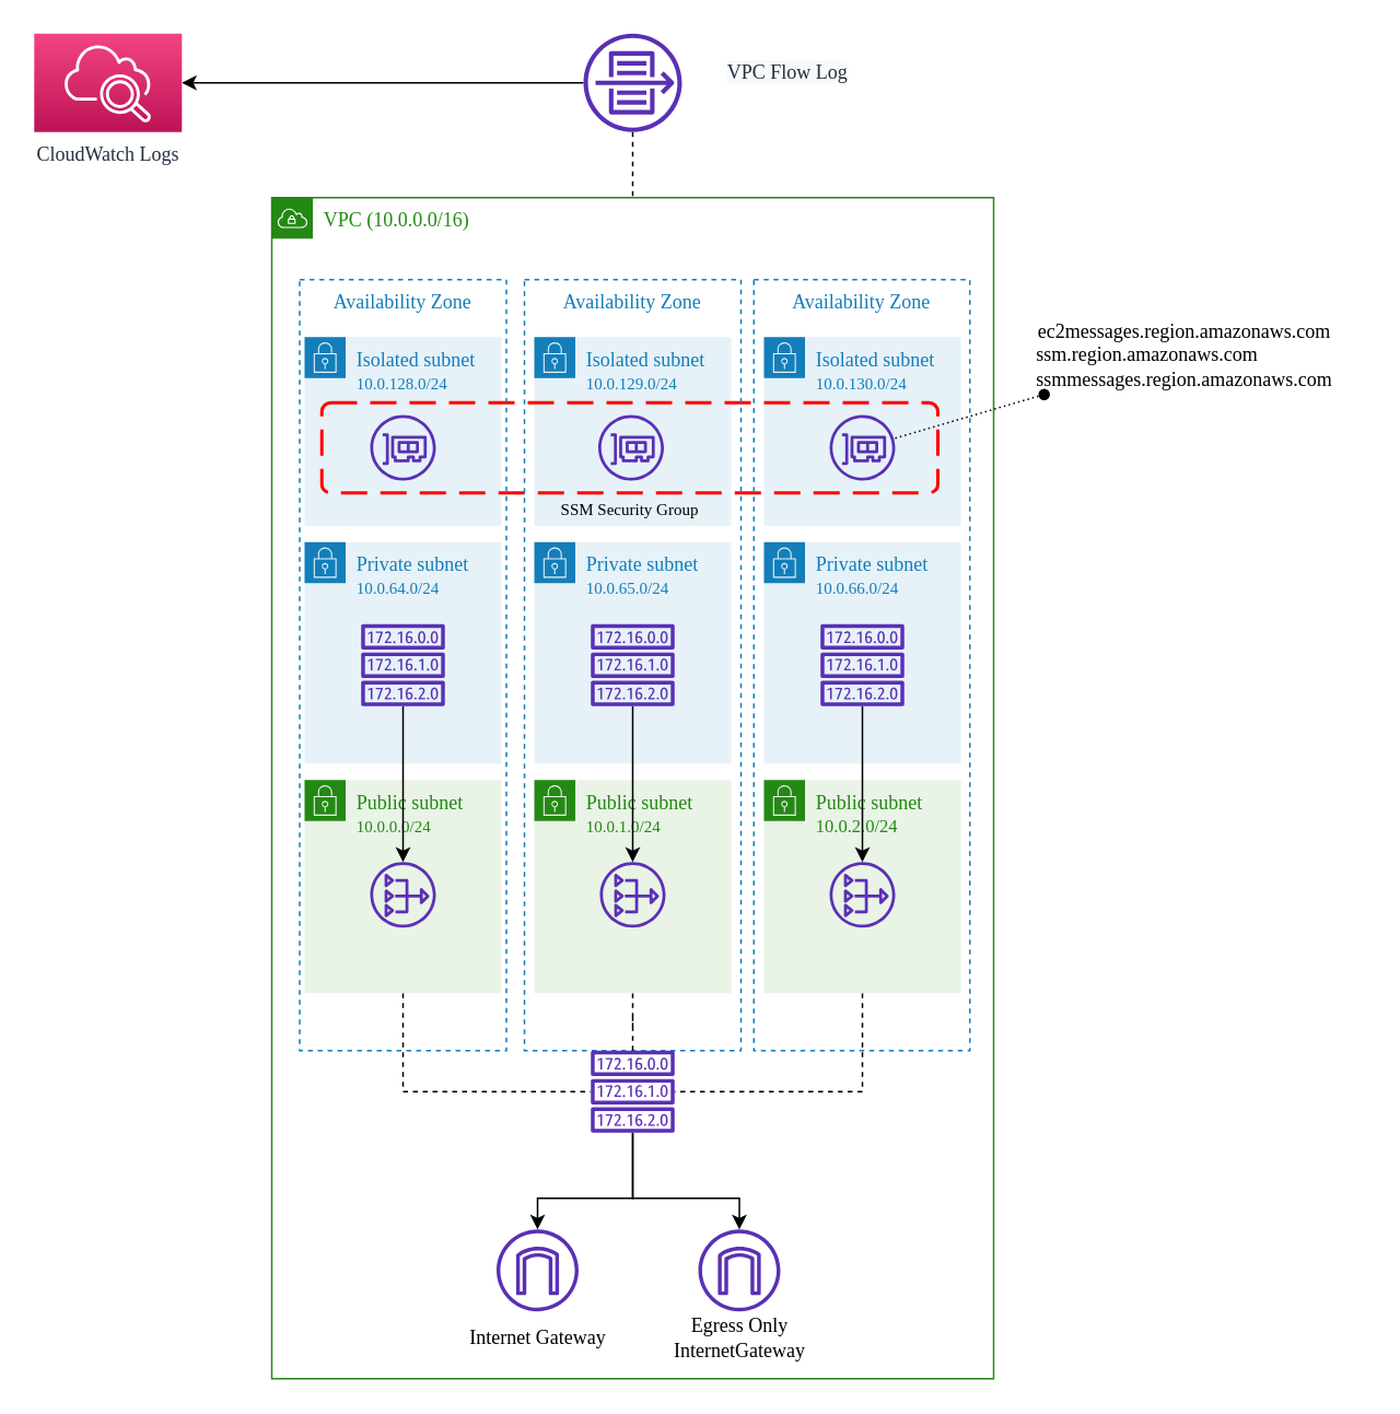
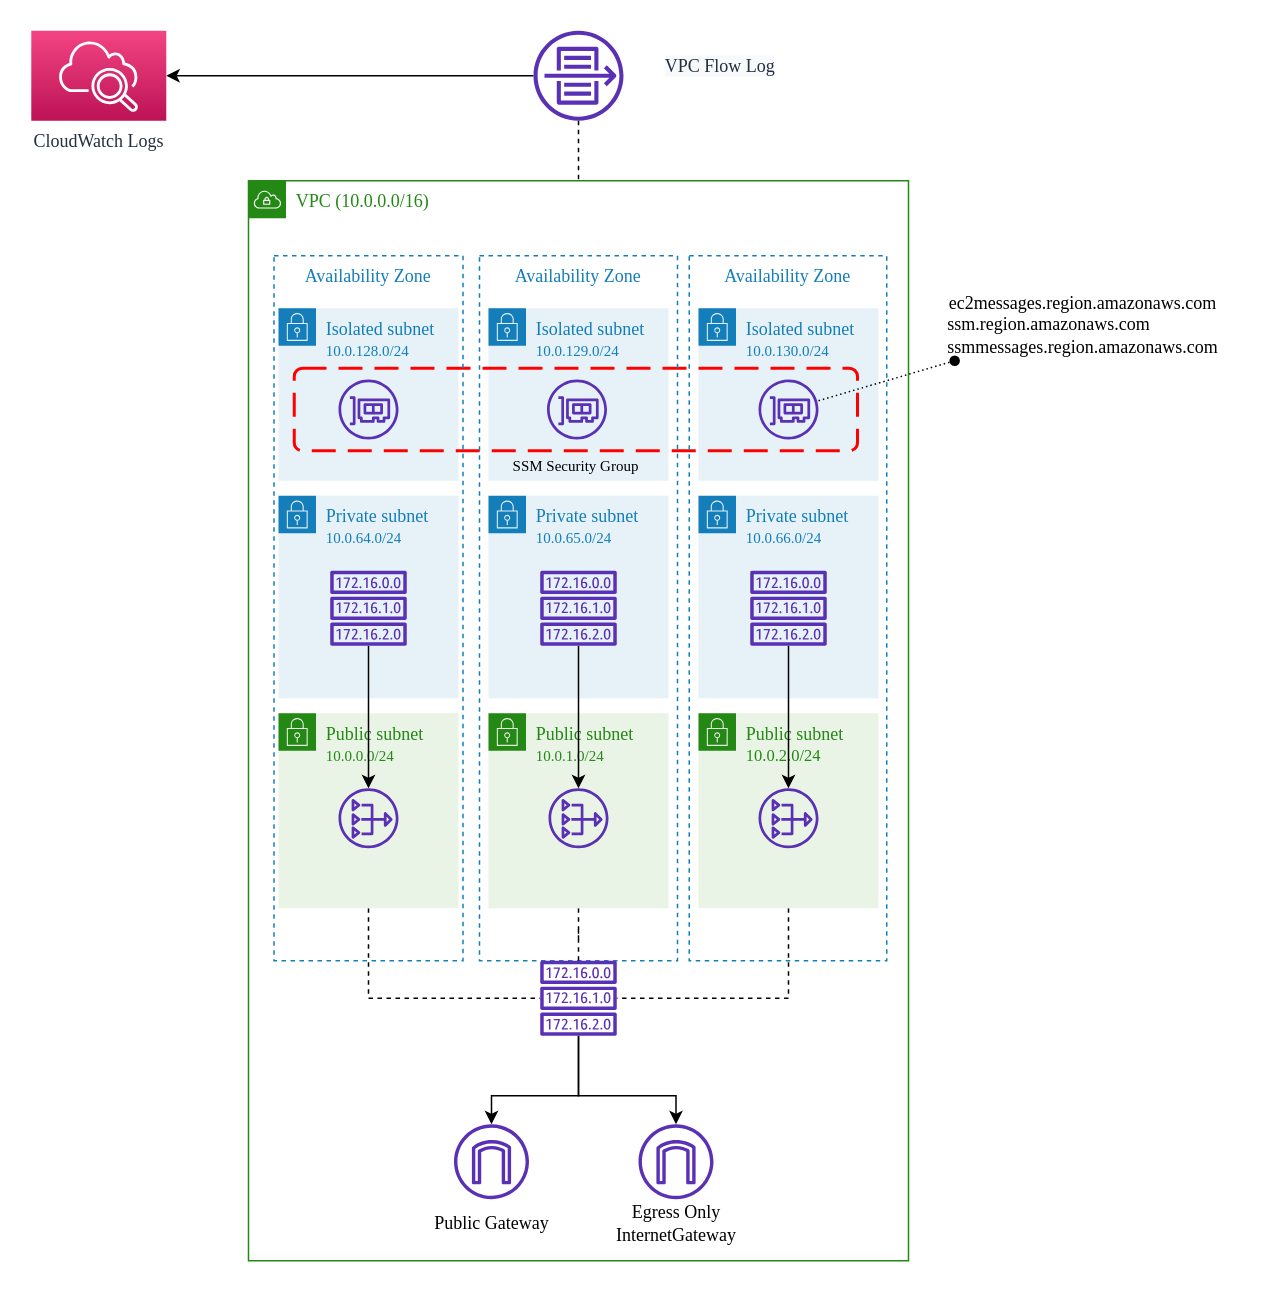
- <mxCell id="34" value="Internet Gateway" style="text;html=1;align=center;verticalAlign=middle;resizable=0;points=[];autosize=1;fontFamily=Amazon Ember;" vertex="1" parent="1"><mxGeometry x="272" y="805" width="110" height="20" as="geometry" /></mxCell>
+ <mxCell id="34" value="Public Gateway" style="text;html=1;align=center;verticalAlign=middle;resizable=0;points=[];autosize=1;fontFamily=Amazon Ember;" vertex="1" parent="1"><mxGeometry x="272" y="805" width="110" height="20" as="geometry" /></mxCell>
